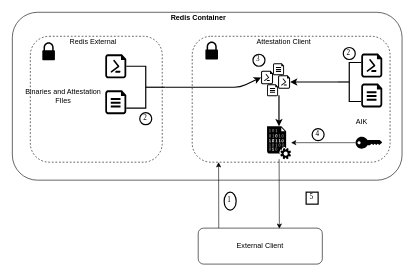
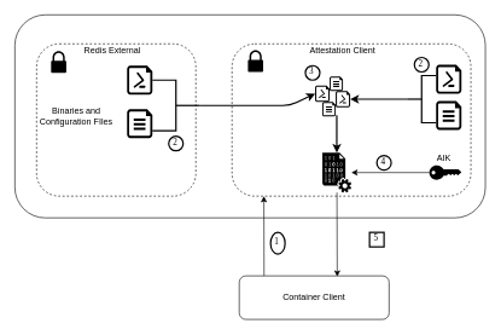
- <mxCell id="7" value="&lt;b&gt;Redis Container&lt;/b&gt;" style="text;html=1;align=center;verticalAlign=middle;resizable=0;points=[];autosize=1;" parent="1" vertex="1"><mxGeometry x="275" y="20" width="110" height="20" as="geometry" /></mxCell>
- <mxCell id="13" value="Binaries and Attestation FIles" style="text;html=1;strokeColor=none;fillColor=none;align=center;verticalAlign=middle;whiteSpace=wrap;rounded=0;" vertex="1" parent="1"><mxGeometry x="40" y="150" width="130" height="20" as="geometry" /></mxCell>
+ <mxCell id="13" value="Binaries and Configuration FIles" style="text;html=1;strokeColor=none;fillColor=none;align=center;verticalAlign=middle;whiteSpace=wrap;rounded=0;" vertex="1" parent="1"><mxGeometry x="40" y="150" width="130" height="20" as="geometry" /></mxCell>
- <mxCell id="21" value="AIK" style="text;html=1;strokeColor=none;fillColor=none;align=center;verticalAlign=middle;whiteSpace=wrap;rounded=0;" vertex="1" parent="1"><mxGeometry x="582.5" y="192.5" width="40" height="20" as="geometry" /></mxCell>
+ <mxCell id="21" value="AIK" style="text;html=1;strokeColor=none;fillColor=none;align=center;verticalAlign=middle;whiteSpace=wrap;rounded=0;" vertex="1" parent="1"><mxGeometry x="592.5" y="207.5" width="40" height="20" as="geometry" /></mxCell>
- <mxCell id="27" value="External Client" style="rounded=1;whiteSpace=wrap;html=1;strokeColor=#000000;fillColor=#FFFFFF;" vertex="1" parent="1"><mxGeometry x="330" y="380" width="207" height="60" as="geometry" /></mxCell>
+ <mxCell id="27" value="Container Client" style="rounded=1;whiteSpace=wrap;html=1;strokeColor=#000000;fillColor=#FFFFFF;" vertex="1" parent="1"><mxGeometry x="330" y="380" width="207" height="60" as="geometry" /></mxCell>
